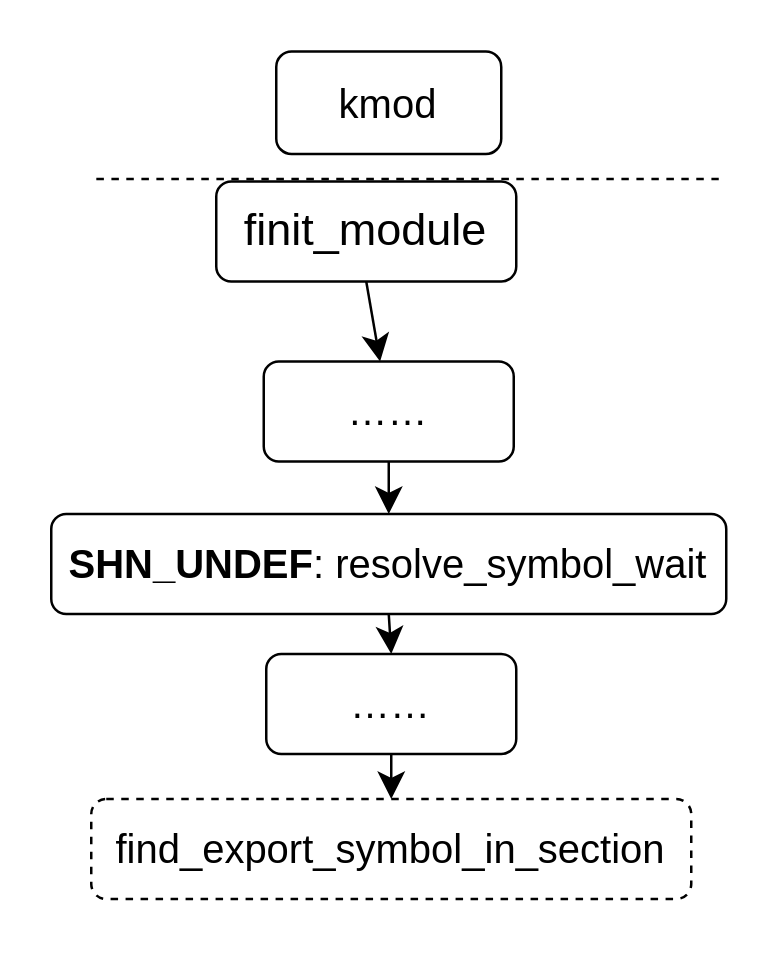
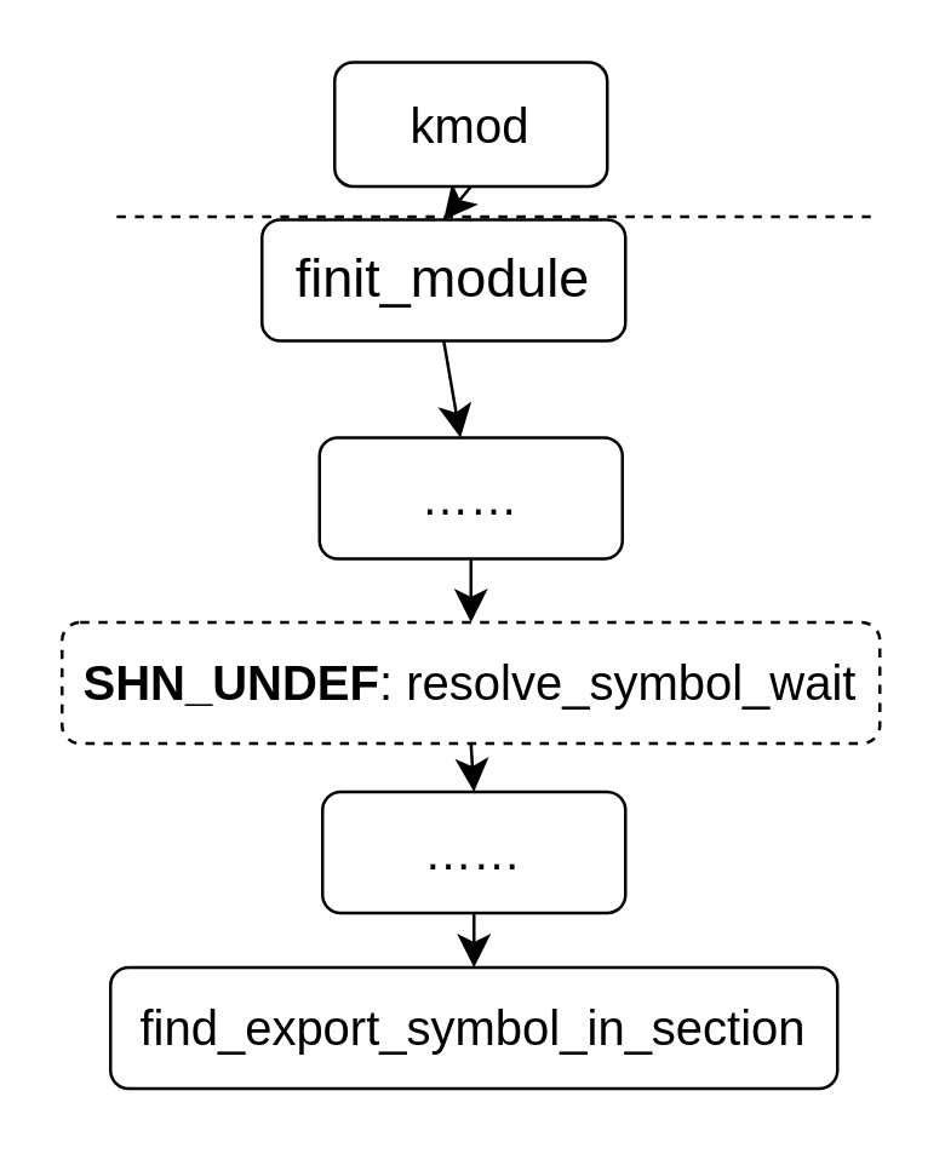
+ <mxCell id="3" style="edgeStyle=none;curved=1;rounded=0;orthogonalLoop=1;jettySize=auto;html=1;exitX=0.5;exitY=1;exitDx=0;exitDy=0;entryX=0.5;entryY=0;entryDx=0;entryDy=0;fontSize=12;startSize=8;endSize=8;strokeWidth=1;" edge="1" parent="1" source="4" target="6"><mxGeometry relative="1" as="geometry" /></mxCell>
- <mxCell id="10" value="&lt;b&gt;SHN_UNDEF&lt;/b&gt;: resolve_symbol_wait" style="rounded=1;whiteSpace=wrap;html=1;fontSize=16;" vertex="1" parent="1"><mxGeometry x="20" y="205" width="270" height="40" as="geometry" /></mxCell>
+ <mxCell id="10" value="&lt;b&gt;SHN_UNDEF&lt;/b&gt;: resolve_symbol_wait" style="rounded=1;whiteSpace=wrap;html=1;fontSize=16;dashed=1;" vertex="1" parent="1"><mxGeometry x="20" y="205" width="270" height="40" as="geometry" /></mxCell>
- <mxCell id="11" value="find_export_symbol_in_section" style="rounded=1;whiteSpace=wrap;html=1;fontSize=16;dashed=1;" vertex="1" parent="1"><mxGeometry x="36" y="319" width="240" height="40" as="geometry" /></mxCell>
+ <mxCell id="11" value="find_export_symbol_in_section" style="rounded=1;whiteSpace=wrap;html=1;fontSize=16;" vertex="1" parent="1"><mxGeometry x="36" y="319" width="240" height="40" as="geometry" /></mxCell>
